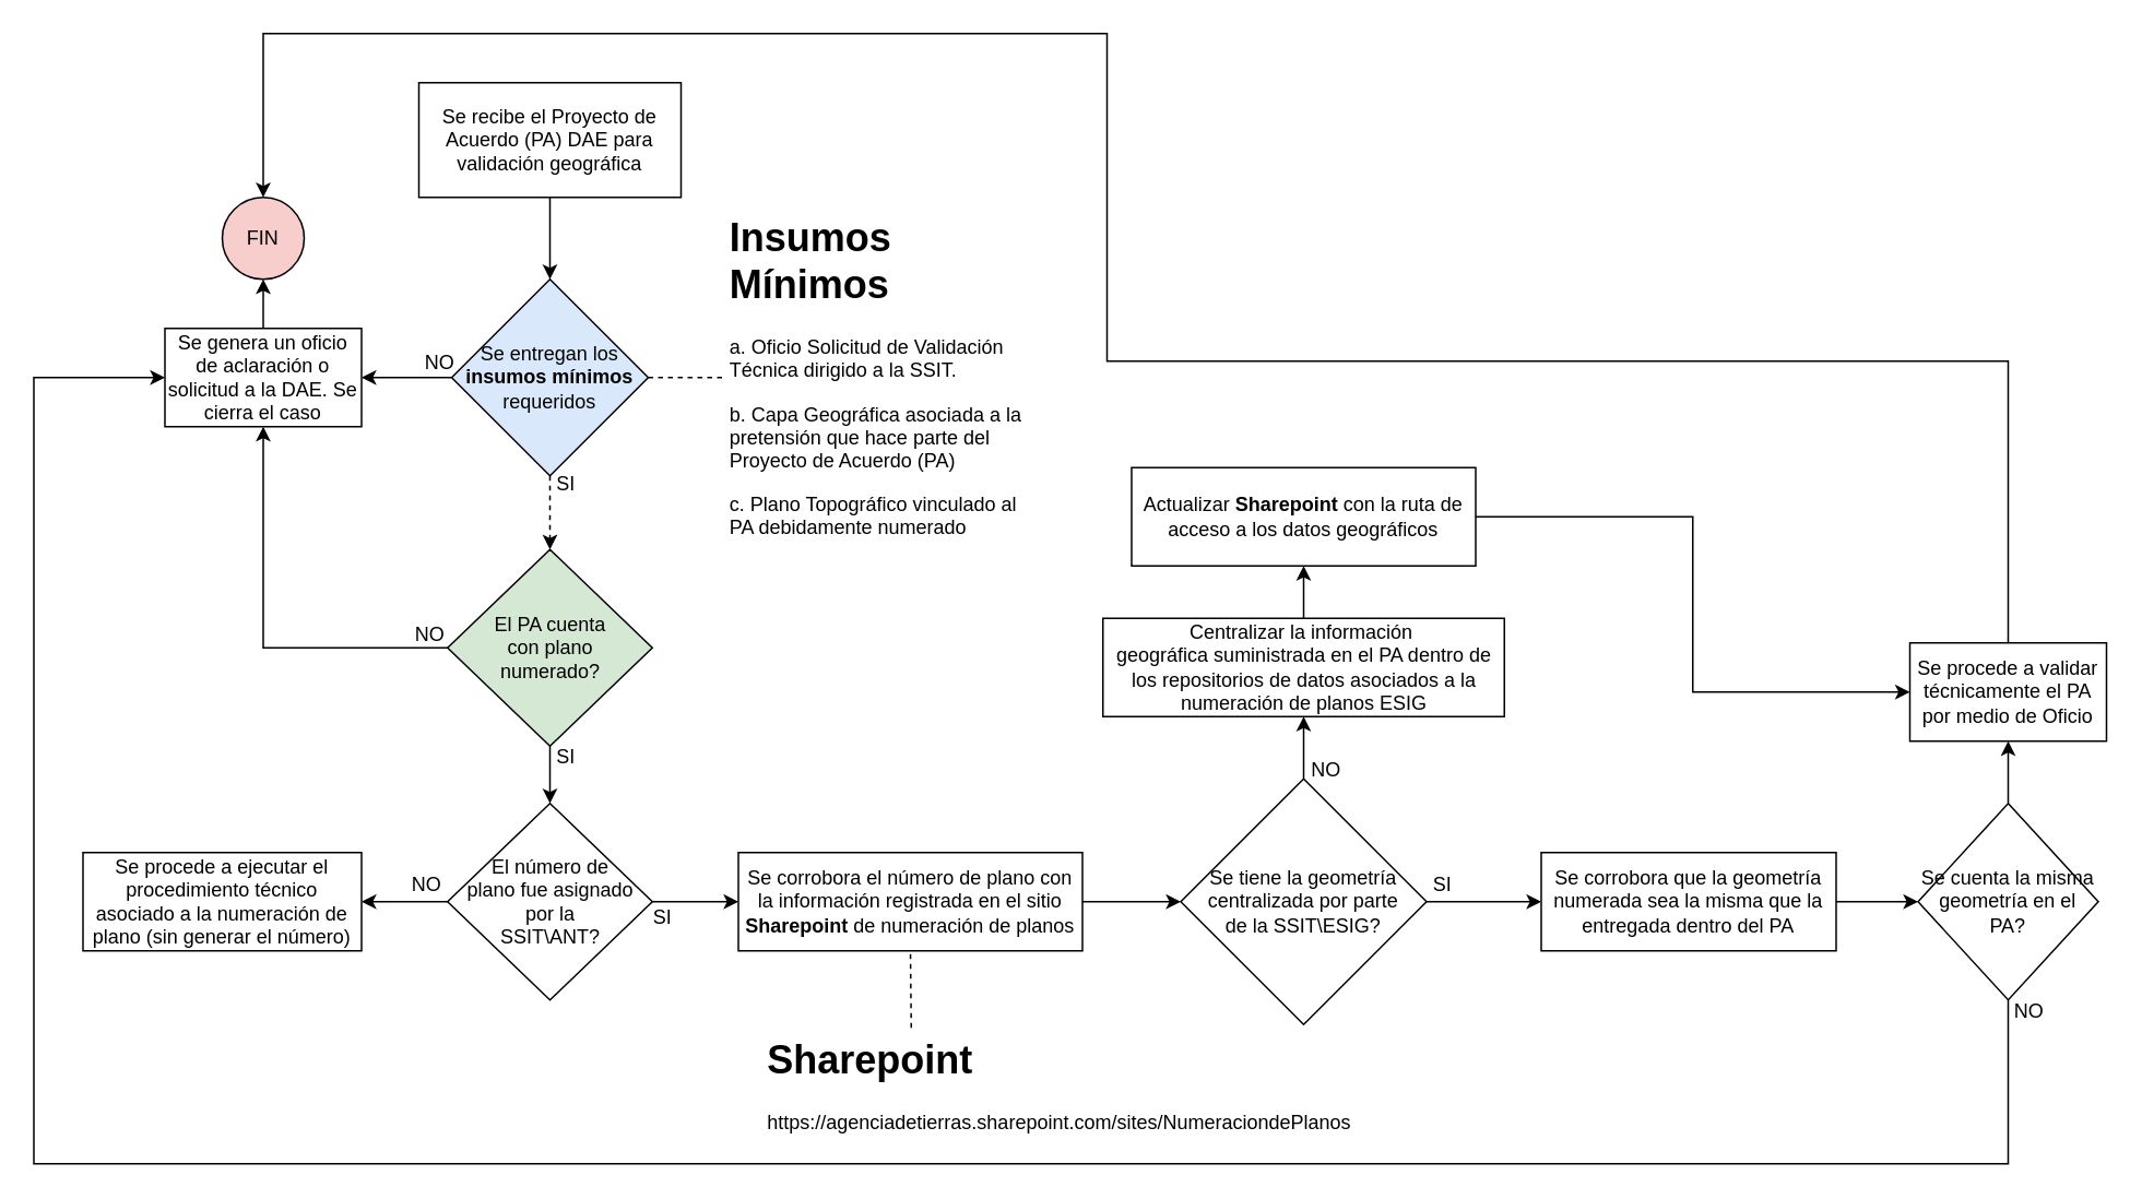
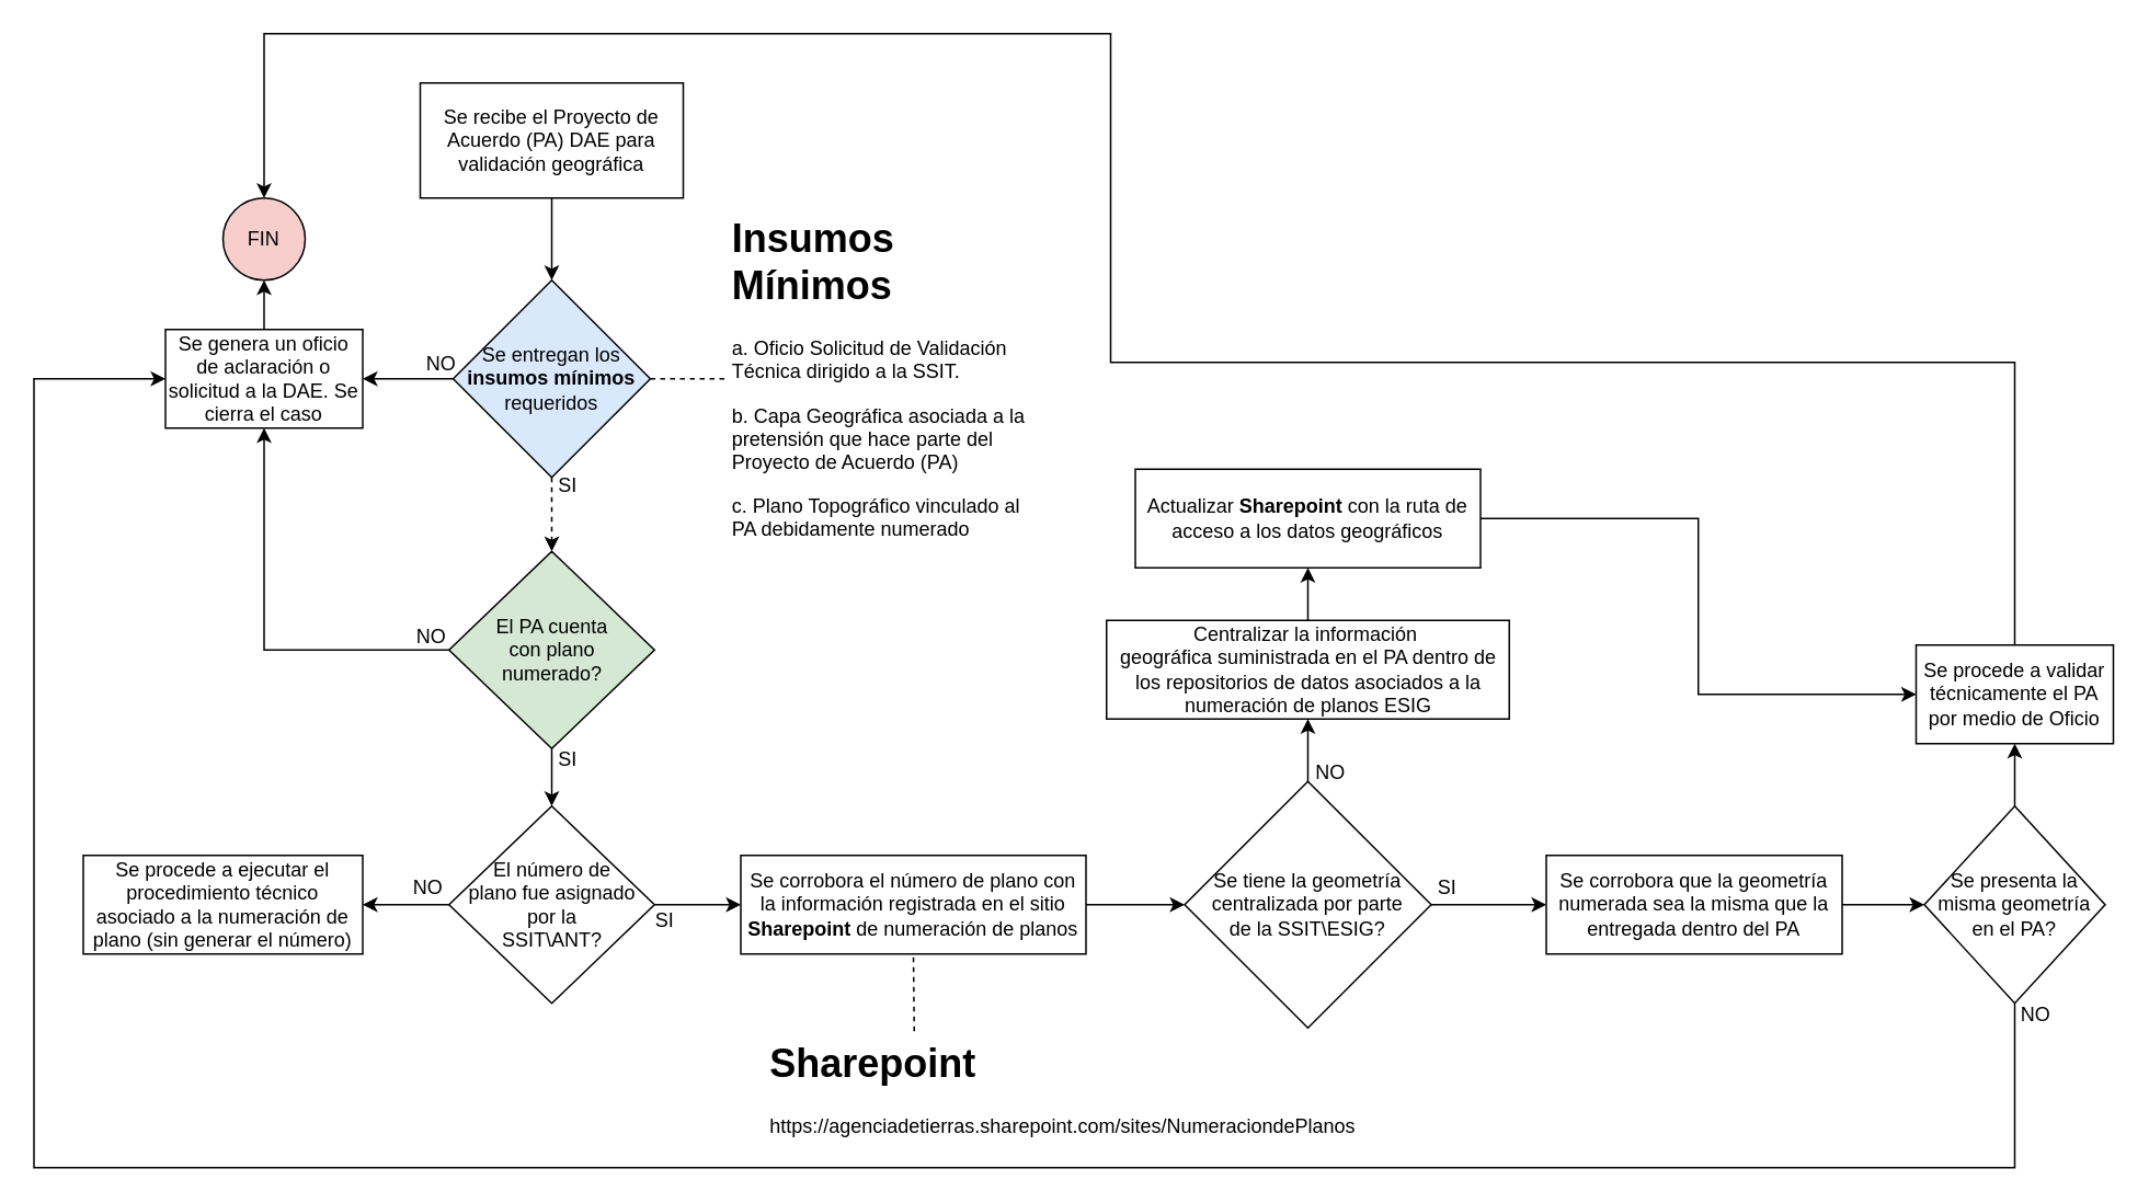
- <mxCell id="40" value="Se cuenta la misma geometría en el PA?" style="rhombus;whiteSpace=wrap;html=1;" parent="1" vertex="1"><mxGeometry x="1170" y="490" width="110" height="120" as="geometry" /></mxCell>
+ <mxCell id="40" value="Se presenta la misma geometría en el PA?" style="rhombus;whiteSpace=wrap;html=1;" parent="1" vertex="1"><mxGeometry x="1170" y="490" width="110" height="120" as="geometry" /></mxCell>
